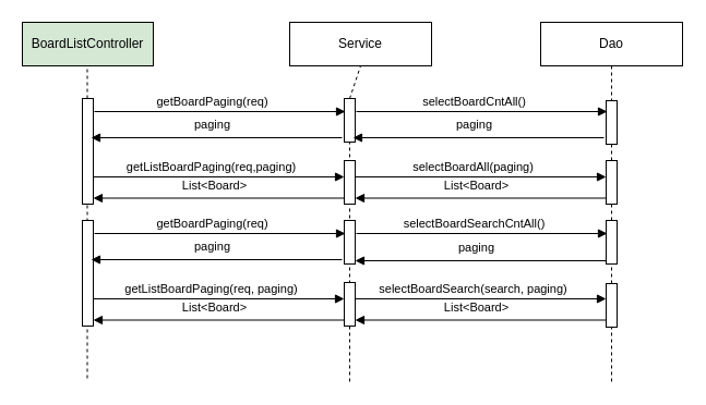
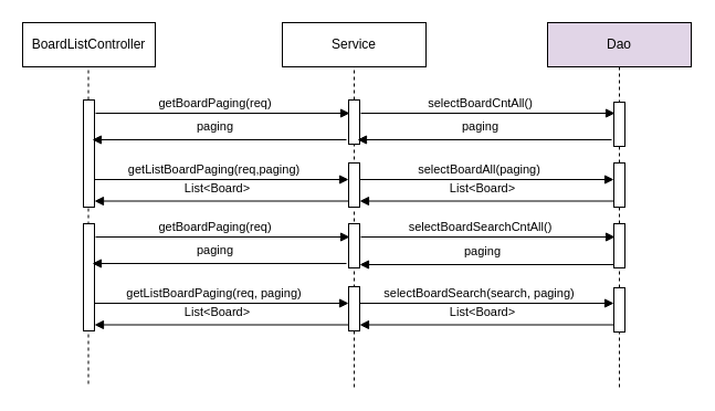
- <mxCell id="2" value="BoardListController" style="rounded=0;whiteSpace=wrap;html=1;fillColor=#d5e8d4;" parent="1" vertex="1"><mxGeometry x="20" y="20" width="120" height="40" as="geometry" /></mxCell>
+ <mxCell id="2" value="BoardListController" style="rounded=0;whiteSpace=wrap;html=1;" parent="1" vertex="1"><mxGeometry x="20" y="20" width="120" height="40" as="geometry" /></mxCell>
- <mxCell id="3" value="Service" style="rounded=0;whiteSpace=wrap;html=1;" parent="1" vertex="1"><mxGeometry x="265" y="20" width="130" height="40" as="geometry" /></mxCell>
+ <mxCell id="3" value="Service" style="rounded=0;whiteSpace=wrap;html=1;" parent="1" vertex="1"><mxGeometry x="255" y="20" width="130" height="40" as="geometry" /></mxCell>
- <mxCell id="4" value="Dao" style="rounded=0;whiteSpace=wrap;html=1;" parent="1" vertex="1"><mxGeometry x="495" y="20" width="130" height="40" as="geometry" /></mxCell>
+ <mxCell id="4" value="Dao" style="rounded=0;whiteSpace=wrap;html=1;fillColor=#e1d5e7;" parent="1" vertex="1"><mxGeometry x="495" y="20" width="130" height="40" as="geometry" /></mxCell>
